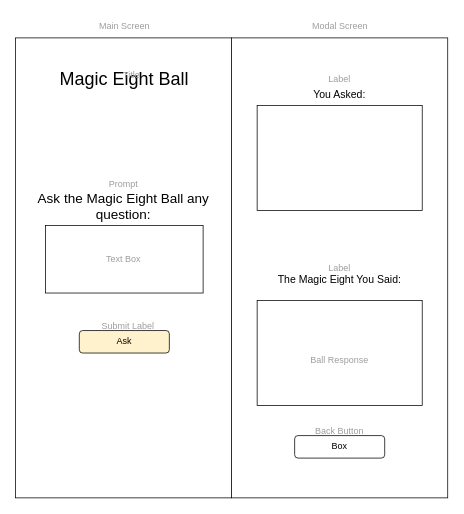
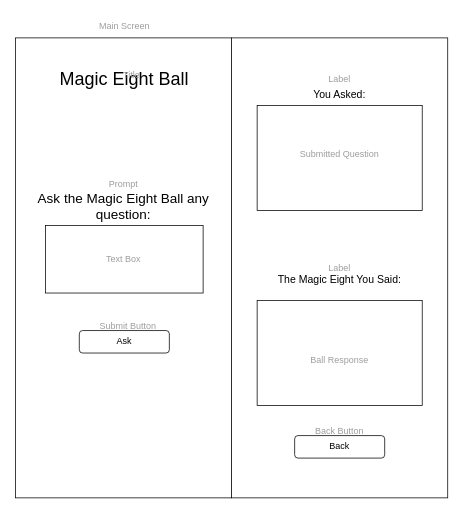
- <mxCell id="10" value="&lt;div&gt;Modal Screen&lt;/div&gt;" style="text;html=1;align=center;verticalAlign=middle;resizable=0;points=[];autosize=1;strokeColor=none;fillColor=none;fontColor=#9d9d9d;" vertex="1" parent="1"><mxGeometry x="402" y="20" width="100" height="30" as="geometry" /></mxCell>
+ <mxCell id="15" value="&lt;div&gt;Submitted Question&lt;/div&gt;" style="text;html=1;strokeColor=none;fillColor=none;align=center;verticalAlign=middle;whiteSpace=wrap;rounded=0;fontColor=#9d9d9d;" vertex="1" parent="1"><mxGeometry x="357" y="180" width="190" height="50" as="geometry" /></mxCell>
- <mxCell id="8" value="Submit Label" style="text;html=1;strokeColor=none;fillColor=none;align=center;verticalAlign=middle;whiteSpace=wrap;rounded=0;fontColor=#9d9d9d;" parent="1" vertex="1"><mxGeometry x="115" y="420" width="110" height="30" as="geometry" /></mxCell>
+ <mxCell id="8" value="Submit Button" style="text;html=1;strokeColor=none;fillColor=none;align=center;verticalAlign=middle;whiteSpace=wrap;rounded=0;fontColor=#9d9d9d;" parent="1" vertex="1"><mxGeometry x="115" y="420" width="110" height="30" as="geometry" /></mxCell>
- <mxCell id="5" value="Ask" style="rounded=1;whiteSpace=wrap;html=1;fillColor=#fff2cc;" parent="1" vertex="1"><mxGeometry x="105" y="440" width="120" height="30" as="geometry" /></mxCell>
+ <mxCell id="5" value="Ask" style="rounded=1;whiteSpace=wrap;html=1;" parent="1" vertex="1"><mxGeometry x="105" y="440" width="120" height="30" as="geometry" /></mxCell>
- <mxCell id="20" value="Box" style="rounded=1;whiteSpace=wrap;html=1;" vertex="1" parent="1"><mxGeometry x="392" y="580" width="120" height="30" as="geometry" /></mxCell>
+ <mxCell id="20" value="Back" style="rounded=1;whiteSpace=wrap;html=1;" vertex="1" parent="1"><mxGeometry x="392" y="580" width="120" height="30" as="geometry" /></mxCell>
